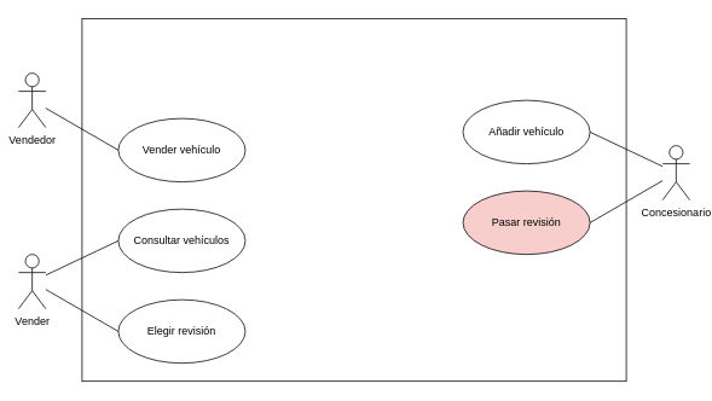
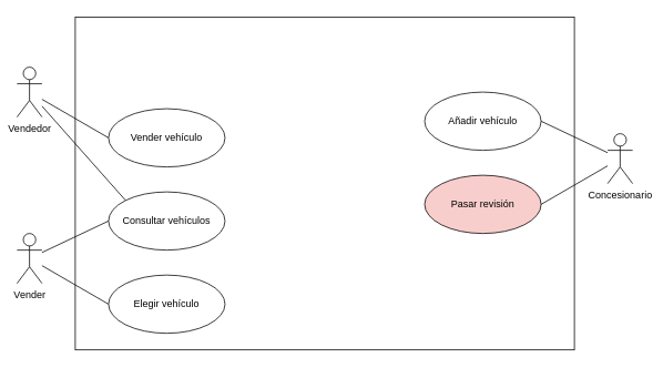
+ <mxCell id="15" value="" style="edgeStyle=none;html=1;endArrow=none;verticalAlign=bottom;entryX=0;entryY=0;entryDx=0;entryDy=0;" parent="1" source="2" target="6" edge="1"><mxGeometry width="160" relative="1" as="geometry"><mxPoint x="300" y="370" as="sourcePoint" /><mxPoint x="120" y="239" as="targetPoint" /></mxGeometry></mxCell>
- <mxCell id="8" value="Elegir revisión" style="ellipse;whiteSpace=wrap;html=1;" parent="1" vertex="1"><mxGeometry x="130" y="330" width="140" height="70" as="geometry" /></mxCell>
+ <mxCell id="8" value="Elegir vehículo" style="ellipse;whiteSpace=wrap;html=1;" parent="1" vertex="1"><mxGeometry x="130" y="330" width="140" height="70" as="geometry" /></mxCell>
